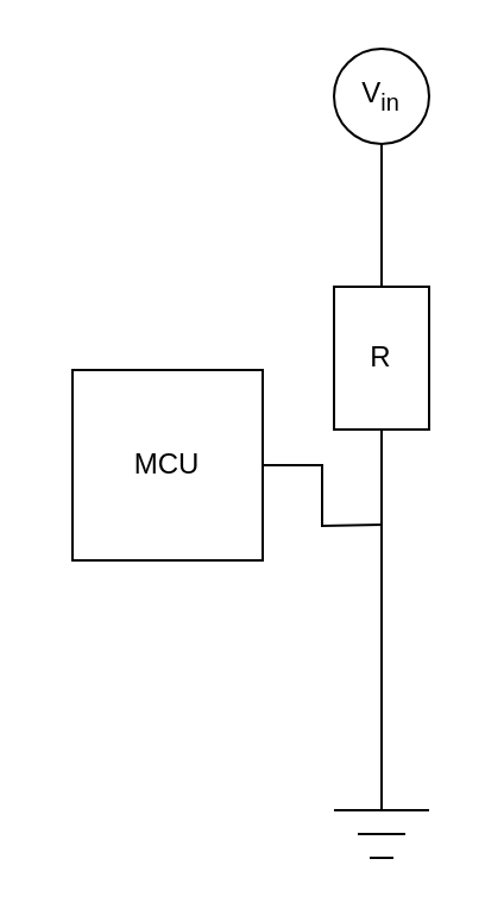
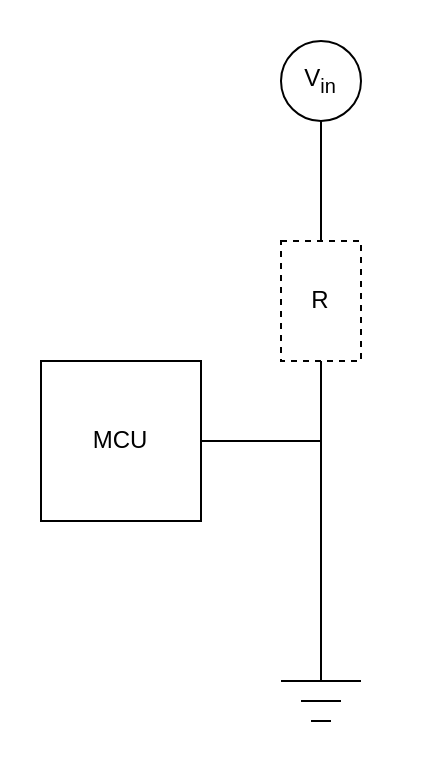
- <mxCell id="11" value="R" style="rounded=0;whiteSpace=wrap;html=1;" parent="1" vertex="1"><mxGeometry x="140" y="120" width="40" height="60" as="geometry" /></mxCell>
+ <mxCell id="11" value="R" style="rounded=0;whiteSpace=wrap;html=1;dashed=1;" parent="1" vertex="1"><mxGeometry x="140" y="120" width="40" height="60" as="geometry" /></mxCell>
- <mxCell id="9" value="MCU" style="rounded=0;whiteSpace=wrap;html=1;" vertex="1" parent="1"><mxGeometry x="30" y="155" width="80" height="80" as="geometry" /></mxCell>
+ <mxCell id="9" value="MCU" style="rounded=0;whiteSpace=wrap;html=1;" vertex="1" parent="1"><mxGeometry x="20" y="180" width="80" height="80" as="geometry" /></mxCell>
